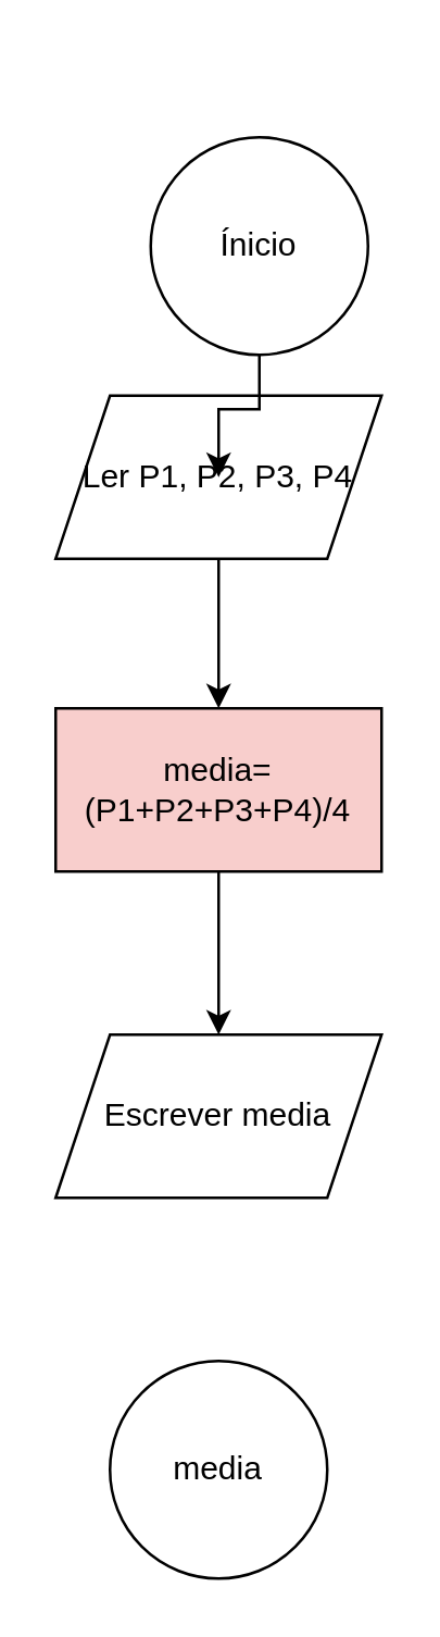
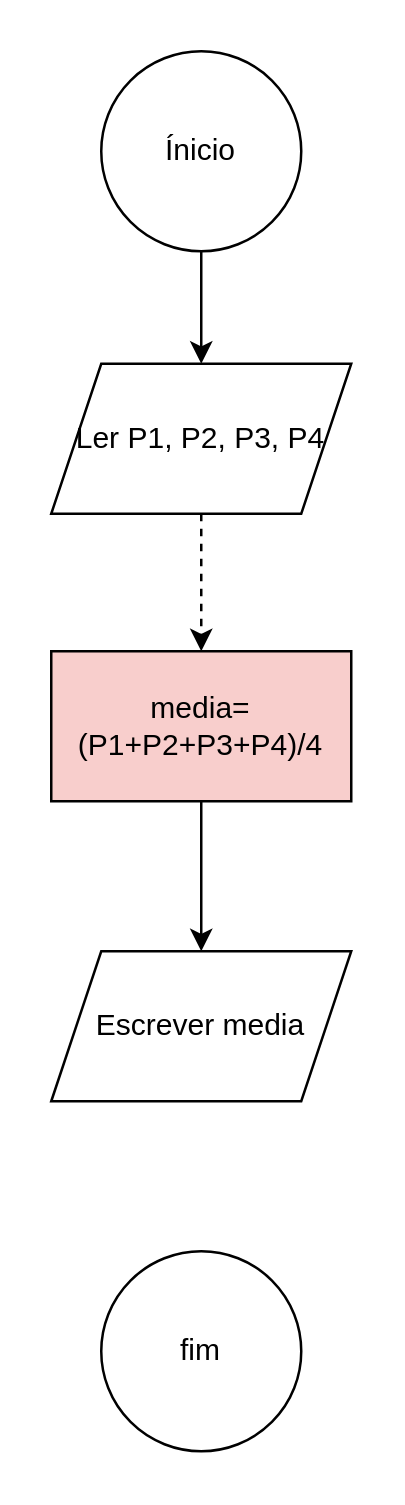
- <mxCell id="7" value="Ínicio" style="ellipse;whiteSpace=wrap;html=1;aspect=fixed;" parent="1" vertex="1"><mxGeometry x="55" y="50" width="80" height="80" as="geometry" /></mxCell>
+ <mxCell id="7" value="Ínicio" style="ellipse;whiteSpace=wrap;html=1;aspect=fixed;" parent="1" vertex="1"><mxGeometry x="40" y="20" width="80" height="80" as="geometry" /></mxCell>
- <mxCell id="2" style="edgeStyle=orthogonalEdgeStyle;rounded=0;orthogonalLoop=1;jettySize=auto;html=1;entryX=0.5;entryY=0;entryDx=0;entryDy=0;" parent="1" source="3" target="5" edge="1"><mxGeometry relative="1" as="geometry" /></mxCell>
+ <mxCell id="2" style="edgeStyle=orthogonalEdgeStyle;rounded=0;orthogonalLoop=1;jettySize=auto;html=1;entryX=0.5;entryY=0;entryDx=0;entryDy=0;dashed=1;" parent="1" source="3" target="5" edge="1"><mxGeometry relative="1" as="geometry" /></mxCell>
- <mxCell id="9" value="media" style="ellipse;whiteSpace=wrap;html=1;aspect=fixed;" parent="1" vertex="1"><mxGeometry x="40" y="500" width="80" height="80" as="geometry" /></mxCell>
+ <mxCell id="9" value="fim" style="ellipse;whiteSpace=wrap;html=1;aspect=fixed;" parent="1" vertex="1"><mxGeometry x="40" y="500" width="80" height="80" as="geometry" /></mxCell>
